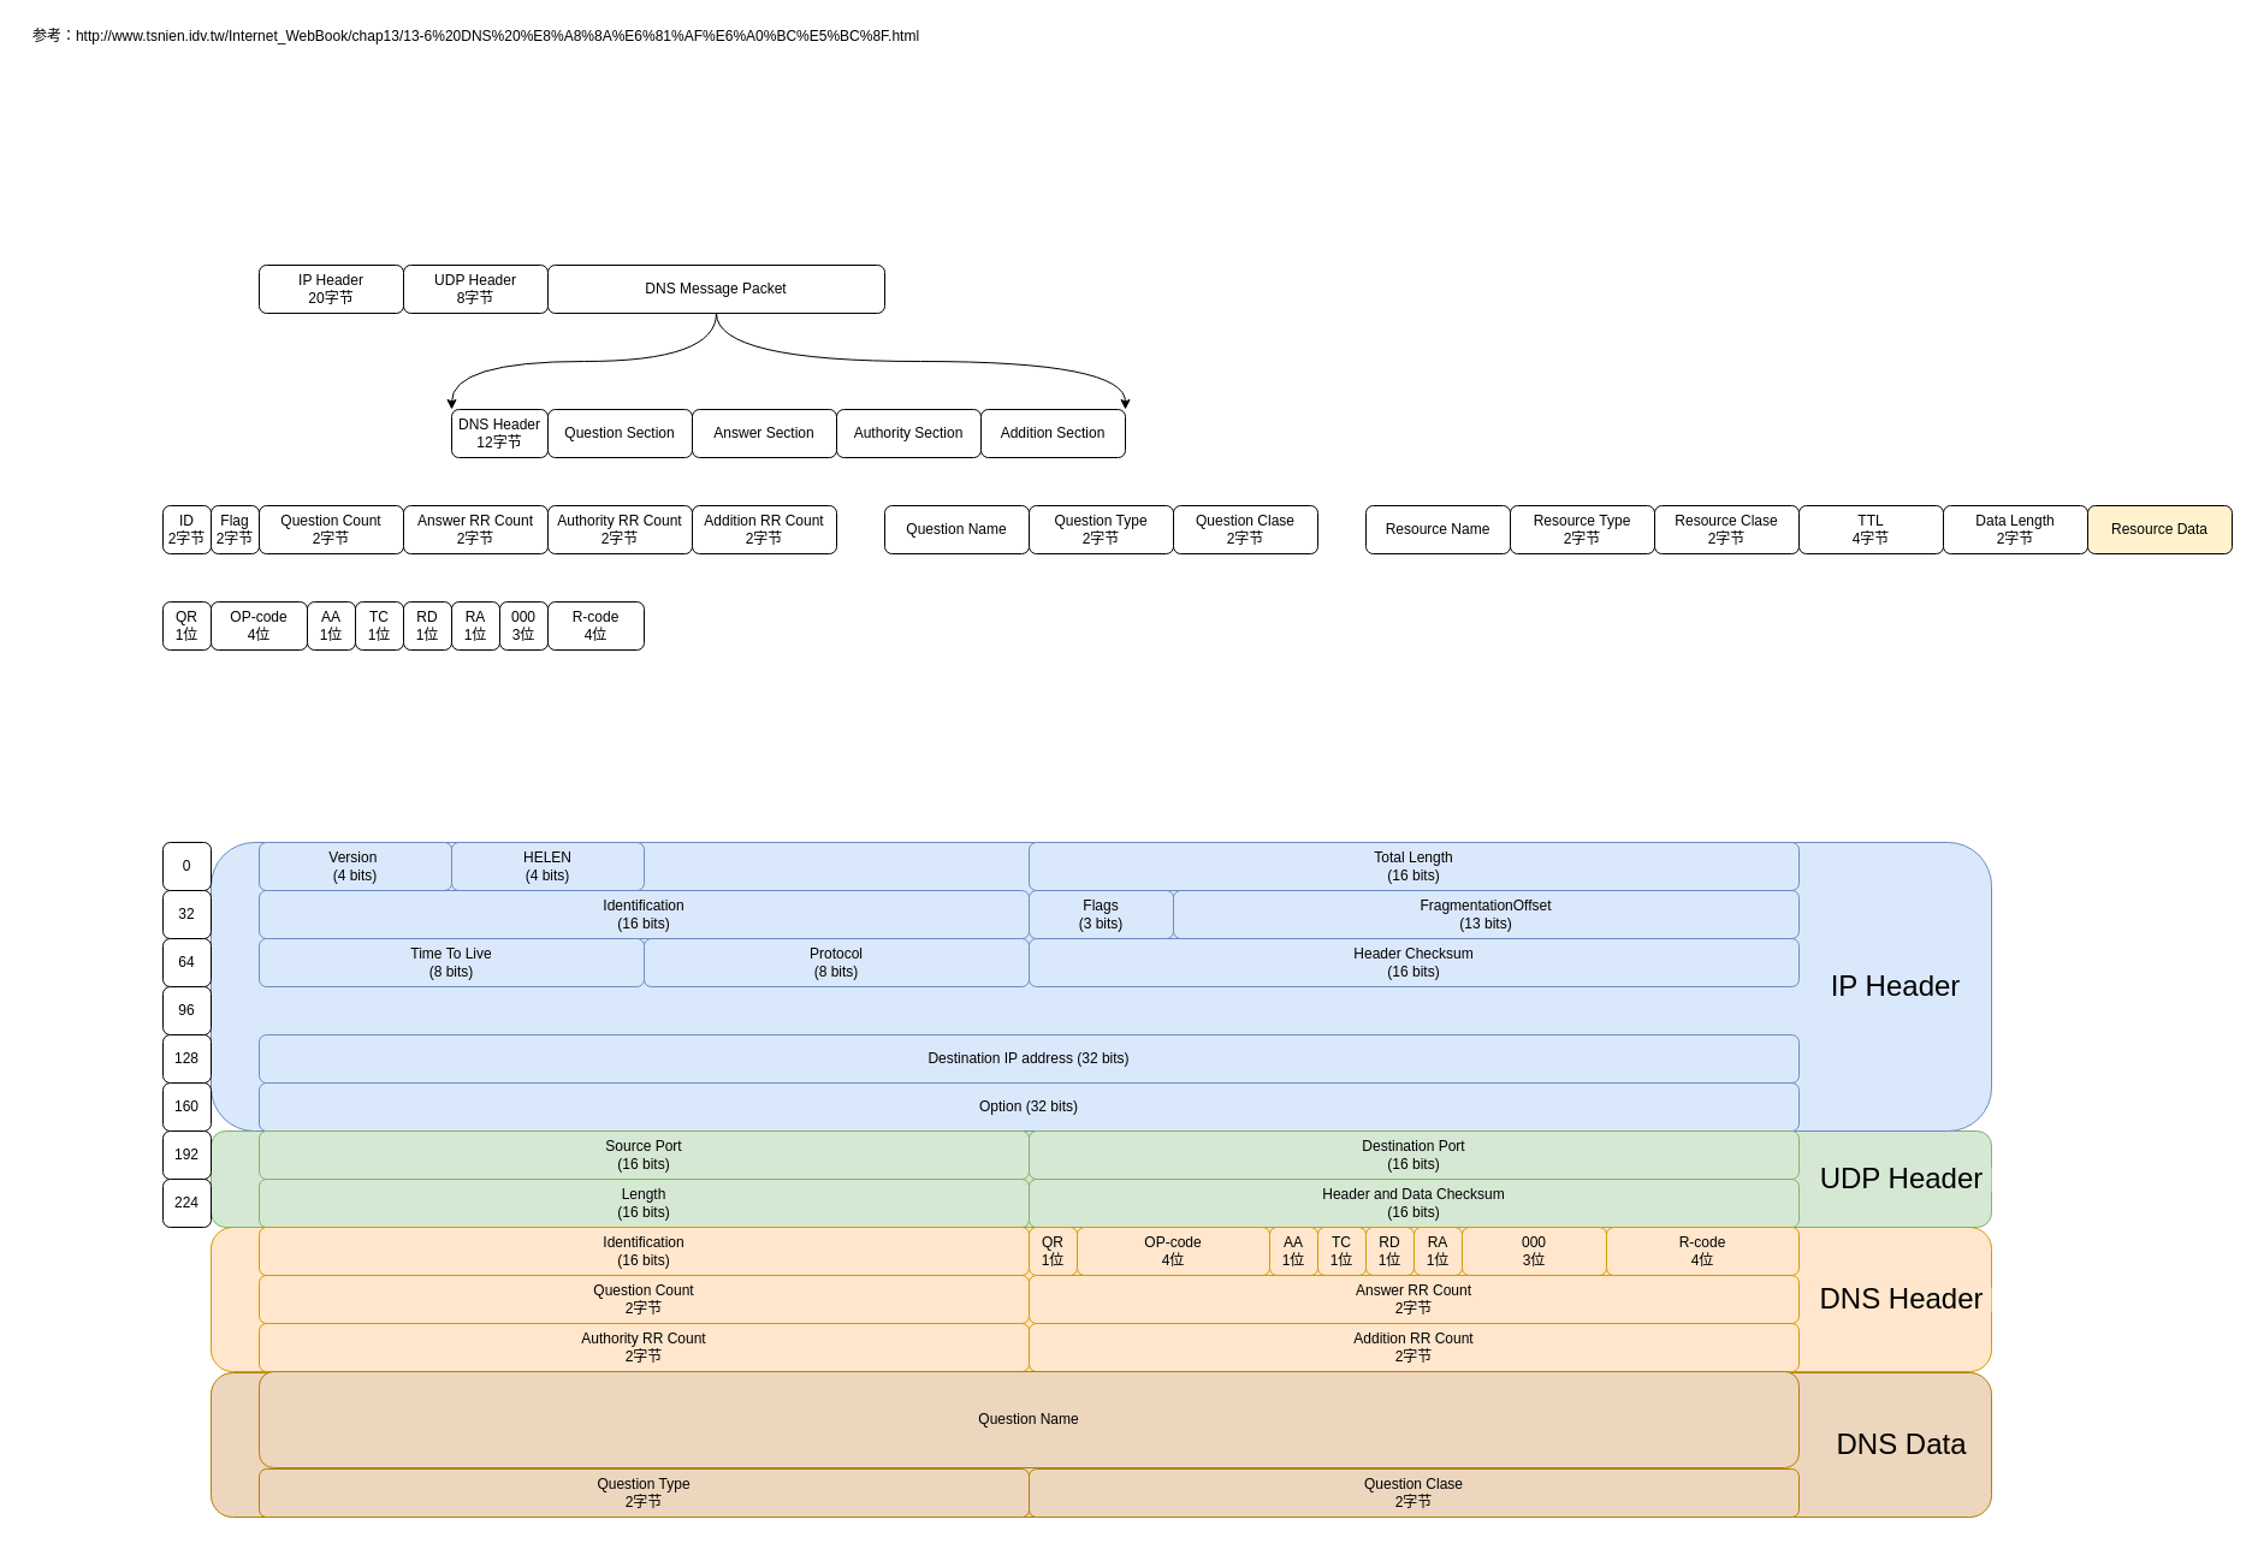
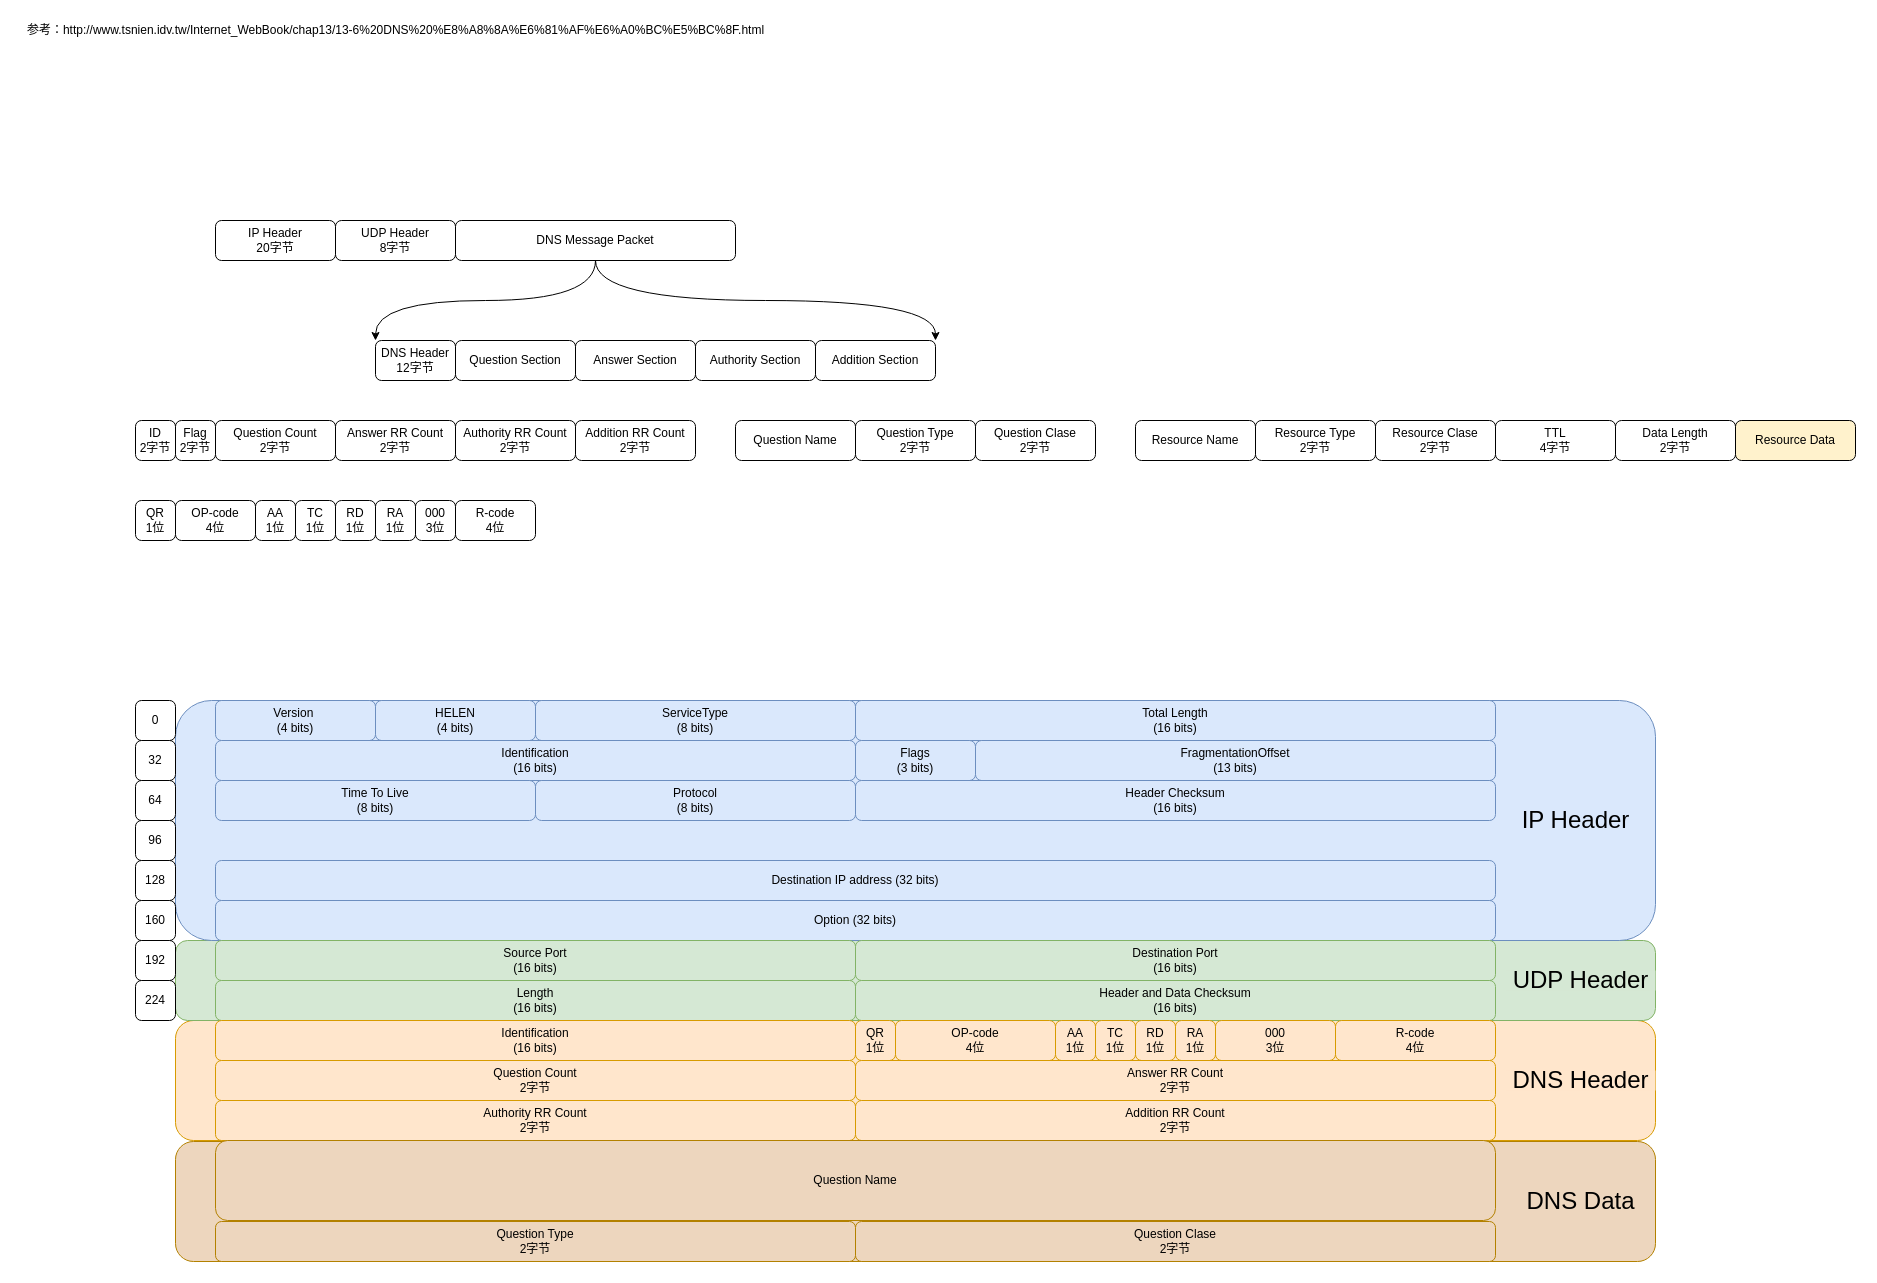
+ <mxCell id="44" value="ServiceType&lt;br&gt;(8 bits)" style="rounded=1;whiteSpace=wrap;html=1;fillColor=#dae8fc;strokeColor=#6c8ebf;" parent="1" vertex="1"><mxGeometry x="535" y="700" width="320" height="40" as="geometry" /></mxCell>
